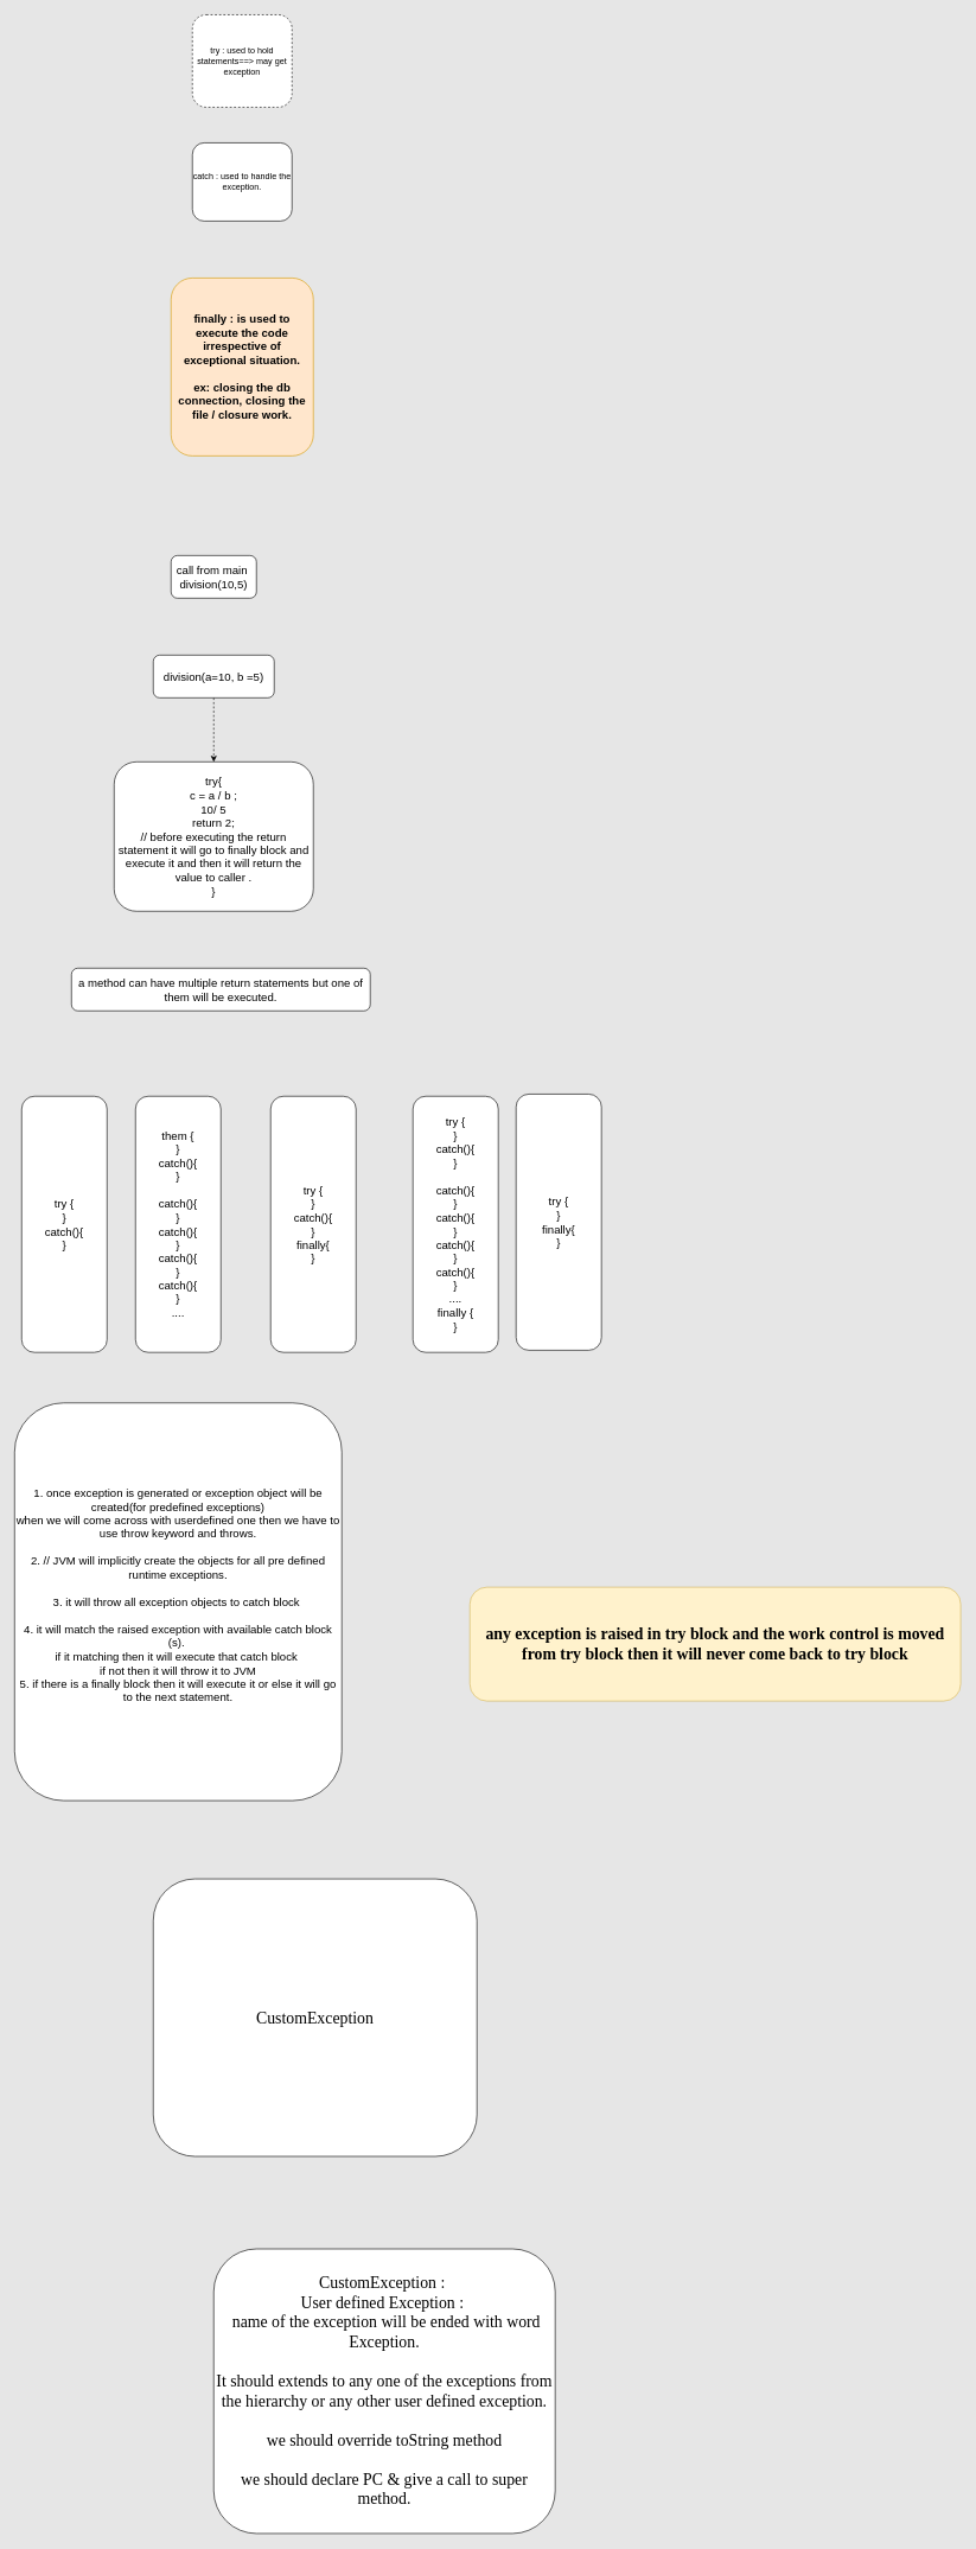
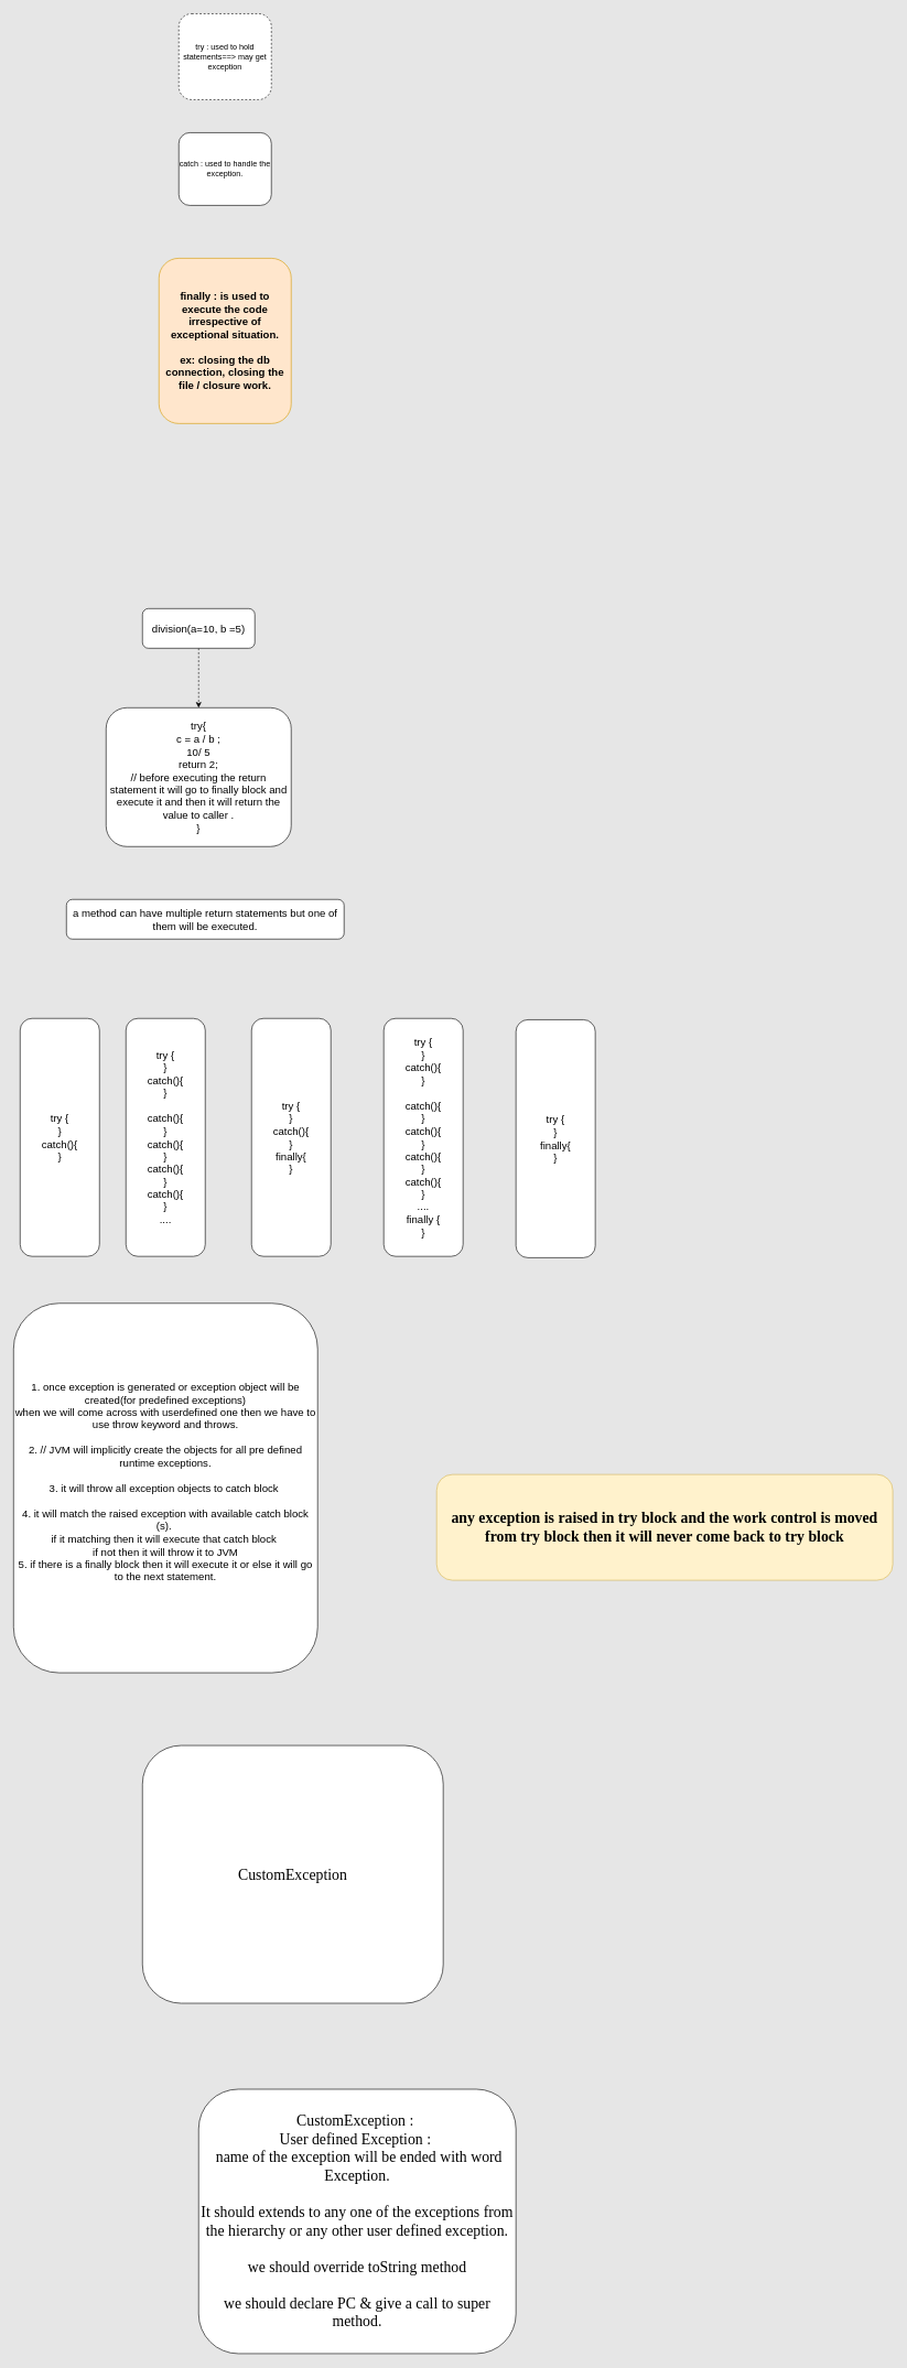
- <mxCell id="5" value="call from main&amp;nbsp;&lt;br&gt;division(10,5)" style="rounded=1;whiteSpace=wrap;html=1;fontSize=16;" vertex="1" parent="1"><mxGeometry x="240" y="780" width="120" height="60" as="geometry" /></mxCell>
- <mxCell id="14" value="try {&lt;br&gt;}&lt;br&gt;finally{&lt;br&gt;}" style="rounded=1;whiteSpace=wrap;html=1;fontSize=16;" vertex="1" parent="1"><mxGeometry x="725" y="1537" width="120" height="360" as="geometry" /></mxCell>
+ <mxCell id="14" value="try {&lt;br&gt;}&lt;br&gt;finally{&lt;br&gt;}" style="rounded=1;whiteSpace=wrap;html=1;fontSize=16;" vertex="1" parent="1"><mxGeometry x="780" y="1542" width="120" height="360" as="geometry" /></mxCell>
- <mxCell id="11" value="them {&lt;br&gt;}&lt;br&gt;catch(){&lt;br&gt;}&lt;br&gt;&lt;br&gt;catch(){&lt;br&gt;}&lt;br&gt;catch(){&lt;br&gt;}&lt;br&gt;catch(){&lt;br&gt;}&lt;br&gt;catch(){&lt;br&gt;}&lt;br&gt;....&lt;br&gt;" style="rounded=1;whiteSpace=wrap;html=1;fontSize=16;" vertex="1" parent="1"><mxGeometry x="190" y="1540" width="120" height="360" as="geometry" /></mxCell>
+ <mxCell id="11" value="try {&lt;br&gt;}&lt;br&gt;catch(){&lt;br&gt;}&lt;br&gt;&lt;br&gt;catch(){&lt;br&gt;}&lt;br&gt;catch(){&lt;br&gt;}&lt;br&gt;catch(){&lt;br&gt;}&lt;br&gt;catch(){&lt;br&gt;}&lt;br&gt;....&lt;br&gt;" style="rounded=1;whiteSpace=wrap;html=1;fontSize=16;" vertex="1" parent="1"><mxGeometry x="190" y="1540" width="120" height="360" as="geometry" /></mxCell>
